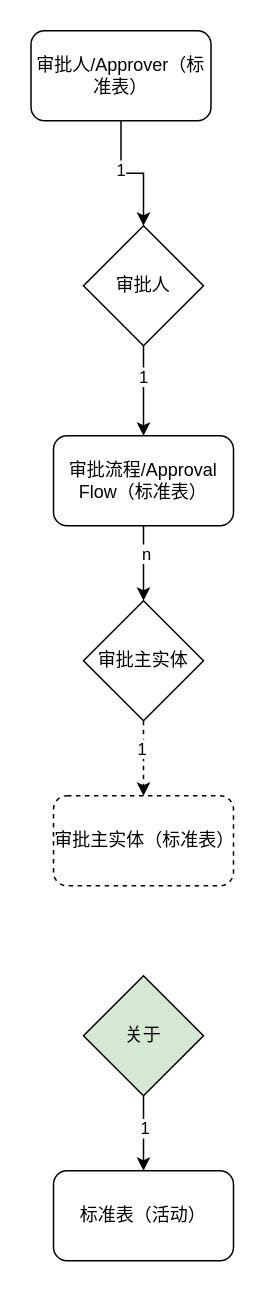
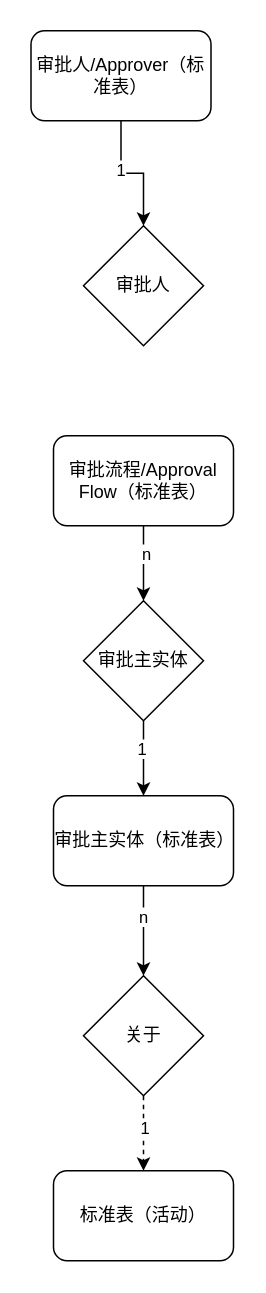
- <mxCell id="11" style="edgeStyle=orthogonalEdgeStyle;rounded=0;orthogonalLoop=1;jettySize=auto;html=1;entryX=0.5;entryY=0;entryDx=0;entryDy=0;" parent="1" source="13" target="7" edge="1"><mxGeometry relative="1" as="geometry" /></mxCell>
- <mxCell id="12" value="1" style="edgeLabel;html=1;align=center;verticalAlign=middle;resizable=0;points=[];" parent="11" vertex="1" connectable="0"><mxGeometry x="-0.347" y="-1" relative="1" as="geometry"><mxPoint as="offset" /></mxGeometry></mxCell>
- <mxCell id="14" style="edgeStyle=orthogonalEdgeStyle;rounded=0;orthogonalLoop=1;jettySize=auto;html=1;entryX=0.5;entryY=0;entryDx=0;entryDy=0;dashed=1;" edge="1" parent="1" source="16" target="10"><mxGeometry relative="1" as="geometry" /></mxCell>
+ <mxCell id="14" style="edgeStyle=orthogonalEdgeStyle;rounded=0;orthogonalLoop=1;jettySize=auto;html=1;entryX=0.5;entryY=0;entryDx=0;entryDy=0;" edge="1" parent="1" source="16" target="10"><mxGeometry relative="1" as="geometry" /></mxCell>
- <mxCell id="10" value="审批主实体（标准表）" style="rounded=1;whiteSpace=wrap;html=1;dashed=1;" parent="1" vertex="1"><mxGeometry x="35" y="530" width="120" height="60" as="geometry" /></mxCell>
+ <mxCell id="10" value="审批主实体（标准表）" style="rounded=1;whiteSpace=wrap;html=1;" parent="1" vertex="1"><mxGeometry x="35" y="530" width="120" height="60" as="geometry" /></mxCell>
+ <mxCell id="8" style="edgeStyle=orthogonalEdgeStyle;rounded=0;orthogonalLoop=1;jettySize=auto;html=1;entryX=0.5;entryY=0;entryDx=0;entryDy=0;" edge="1" parent="1" source="10" target="20"><mxGeometry relative="1" as="geometry" /></mxCell>
+ <mxCell id="9" value="n" style="edgeLabel;html=1;align=center;verticalAlign=middle;resizable=0;points=[];" vertex="1" connectable="0" parent="8"><mxGeometry x="-0.321" y="-1" relative="1" as="geometry"><mxPoint as="offset" /></mxGeometry></mxCell>
- <mxCell id="20" value="关于" style="rhombus;whiteSpace=wrap;html=1;fillColor=#d5e8d4;" vertex="1" parent="1"><mxGeometry x="55" y="650" width="80" height="80" as="geometry" /></mxCell>
+ <mxCell id="20" value="关于" style="rhombus;whiteSpace=wrap;html=1;" vertex="1" parent="1"><mxGeometry x="55" y="650" width="80" height="80" as="geometry" /></mxCell>
- <mxCell id="18" style="edgeStyle=orthogonalEdgeStyle;rounded=0;orthogonalLoop=1;jettySize=auto;html=1;entryX=0.5;entryY=0;entryDx=0;entryDy=0;" edge="1" parent="1" source="20" target="17"><mxGeometry relative="1" as="geometry" /></mxCell>
+ <mxCell id="18" style="edgeStyle=orthogonalEdgeStyle;rounded=0;orthogonalLoop=1;jettySize=auto;html=1;entryX=0.5;entryY=0;entryDx=0;entryDy=0;dashed=1;" edge="1" parent="1" source="20" target="17"><mxGeometry relative="1" as="geometry" /></mxCell>
